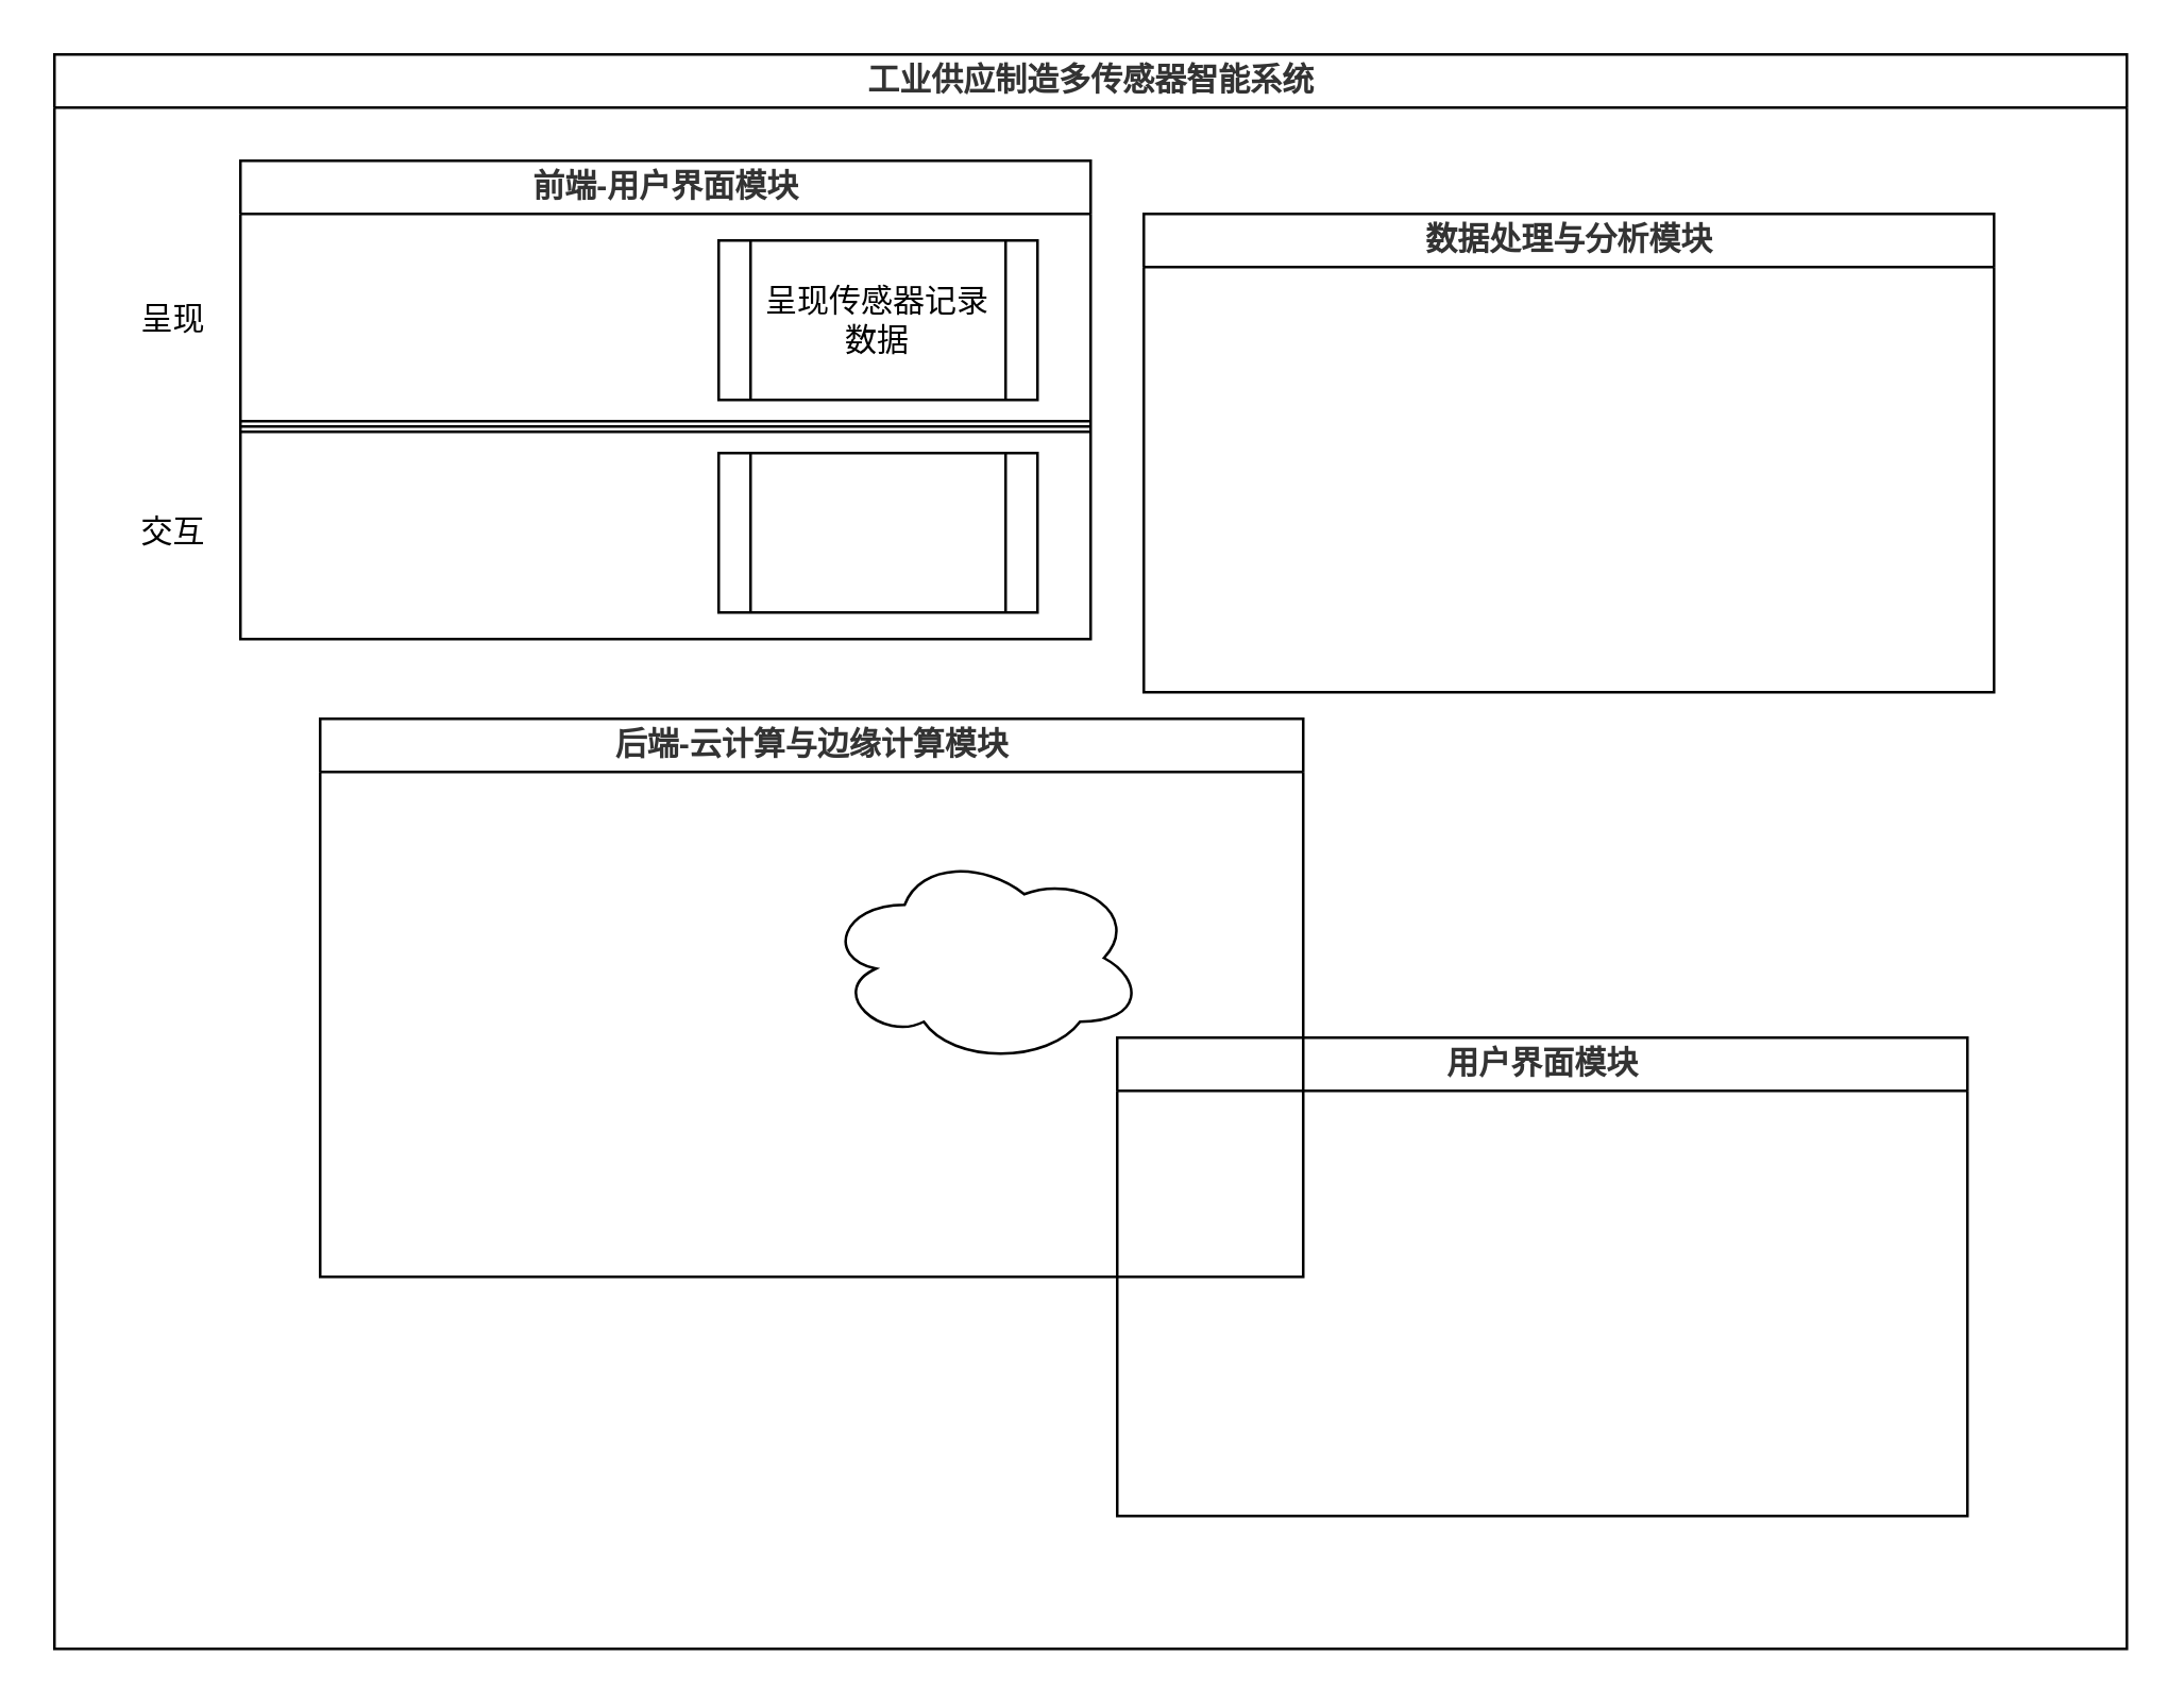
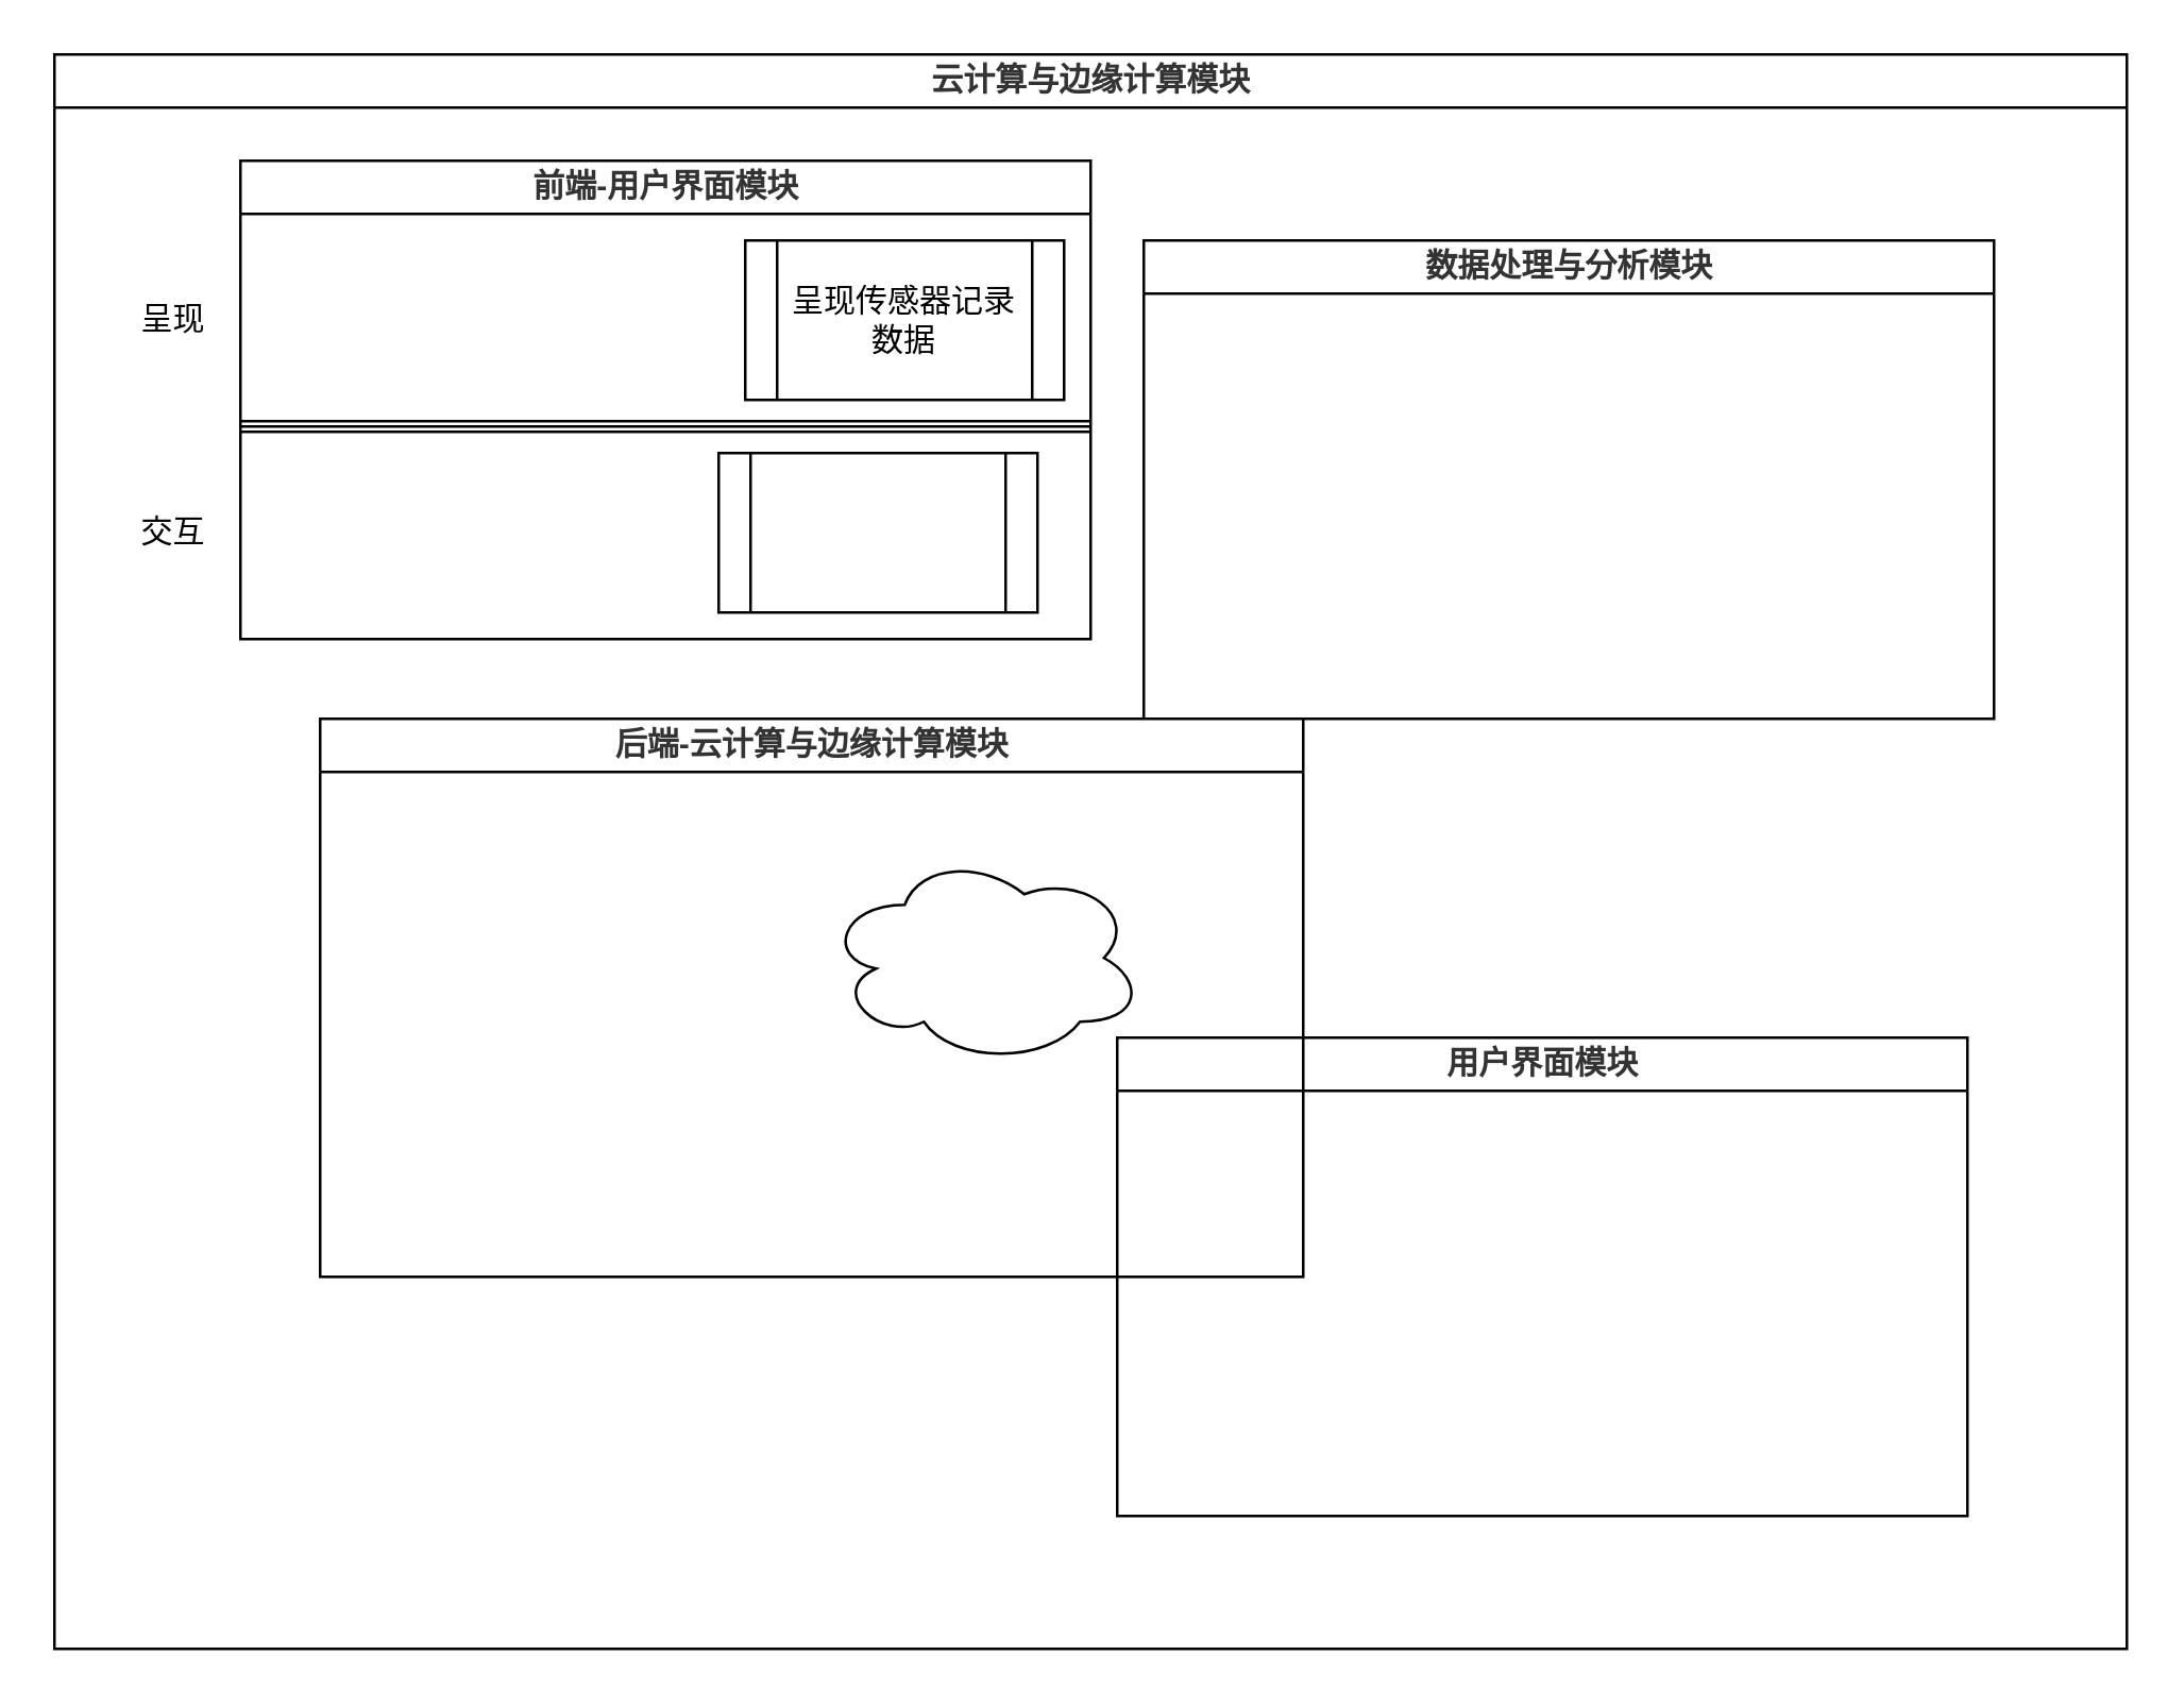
- <mxCell id="2" value="&lt;h1 style=&quot;box-sizing: border-box; break-inside: avoid; orphans: 4; font-size: var(--title-font-size); margin-top: 1rem; margin-bottom: 1rem; position: relative; font-weight: var(--strong-weight); font-family: var(--heading-Latin-font), var(--title-Chinese-font), serif; column-span: all; counter-reset: h2 0; color: rgb(51, 51, 51); break-after: avoid !important;&quot; class=&quot;md-end-block md-heading md-focus&quot;&gt;工业供应制造多传感器智能系统&lt;/h1&gt;" style="swimlane;html=1;startSize=20;horizontal=1;containerType=tree;glass=0;" parent="1" vertex="1"><mxGeometry x="20" y="20" width="780" height="600" as="geometry"><mxRectangle x="50" y="90" width="90" height="30" as="alternateBounds" /></mxGeometry></mxCell>
+ <mxCell id="2" value="&lt;h1 style=&quot;box-sizing: border-box; break-inside: avoid; orphans: 4; font-size: var(--title-font-size); margin-top: 1rem; margin-bottom: 1rem; position: relative; font-weight: var(--strong-weight); font-family: var(--heading-Latin-font), var(--title-Chinese-font), serif; column-span: all; counter-reset: h2 0; color: rgb(51, 51, 51); break-after: avoid !important;&quot; class=&quot;md-end-block md-heading md-focus&quot;&gt;云计算与边缘计算模块&lt;/h1&gt;" style="swimlane;html=1;startSize=20;horizontal=1;containerType=tree;glass=0;" parent="1" vertex="1"><mxGeometry x="20" y="20" width="780" height="600" as="geometry"><mxRectangle x="50" y="90" width="90" height="30" as="alternateBounds" /></mxGeometry></mxCell>
- <mxCell id="8" value="呈现传感器记录数据" style="shape=process;whiteSpace=wrap;html=1;backgroundOutline=1;" vertex="1" parent="7"><mxGeometry x="180" y="30" width="120" height="60" as="geometry" /></mxCell>
+ <mxCell id="8" value="呈现传感器记录数据" style="shape=process;whiteSpace=wrap;html=1;backgroundOutline=1;" vertex="1" parent="7"><mxGeometry x="190" y="30" width="120" height="60" as="geometry" /></mxCell>
- <mxCell id="4" value="&lt;h1 style=&quot;box-sizing: border-box; break-inside: avoid; orphans: 4; font-size: var(--title-font-size); margin-top: 1rem; margin-bottom: 1rem; position: relative; font-weight: var(--strong-weight); font-family: var(--heading-Latin-font), var(--title-Chinese-font), serif; column-span: all; counter-reset: h2 0; color: rgb(51, 51, 51); break-after: avoid !important;&quot; class=&quot;md-end-block md-heading md-focus&quot;&gt;数据处理与分析模块&lt;br&gt;&lt;/h1&gt;" style="swimlane;html=1;startSize=20;horizontal=1;containerType=tree;glass=0;" parent="2" vertex="1"><mxGeometry x="410" y="60" width="320" height="180" as="geometry"><mxRectangle x="50" y="90" width="90" height="30" as="alternateBounds" /></mxGeometry></mxCell>
+ <mxCell id="4" value="&lt;h1 style=&quot;box-sizing: border-box; break-inside: avoid; orphans: 4; font-size: var(--title-font-size); margin-top: 1rem; margin-bottom: 1rem; position: relative; font-weight: var(--strong-weight); font-family: var(--heading-Latin-font), var(--title-Chinese-font), serif; column-span: all; counter-reset: h2 0; color: rgb(51, 51, 51); break-after: avoid !important;&quot; class=&quot;md-end-block md-heading md-focus&quot;&gt;数据处理与分析模块&lt;br&gt;&lt;/h1&gt;" style="swimlane;html=1;startSize=20;horizontal=1;containerType=tree;glass=0;" parent="2" vertex="1"><mxGeometry x="410" y="70" width="320" height="180" as="geometry"><mxRectangle x="50" y="90" width="90" height="30" as="alternateBounds" /></mxGeometry></mxCell>
